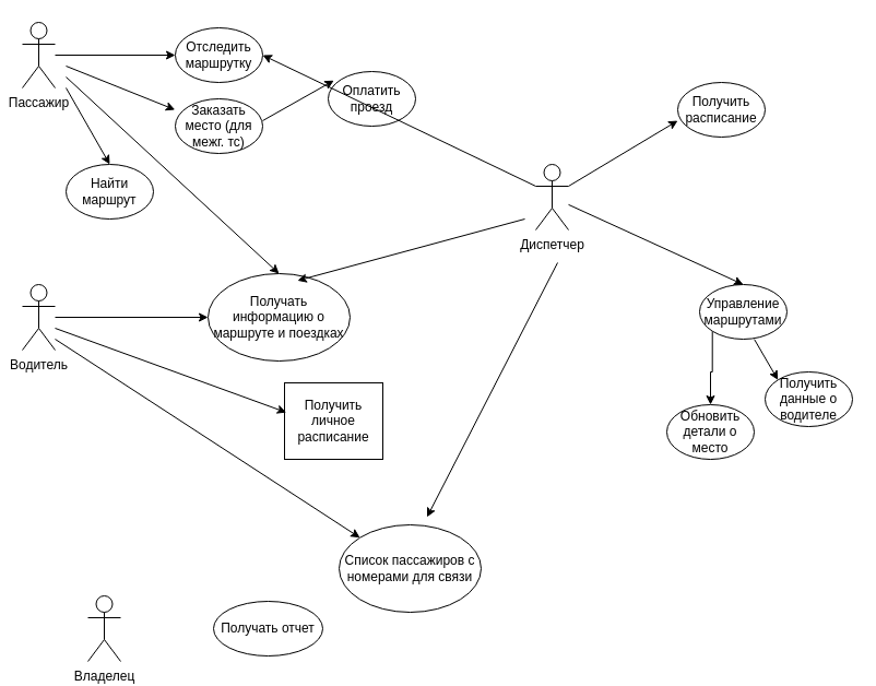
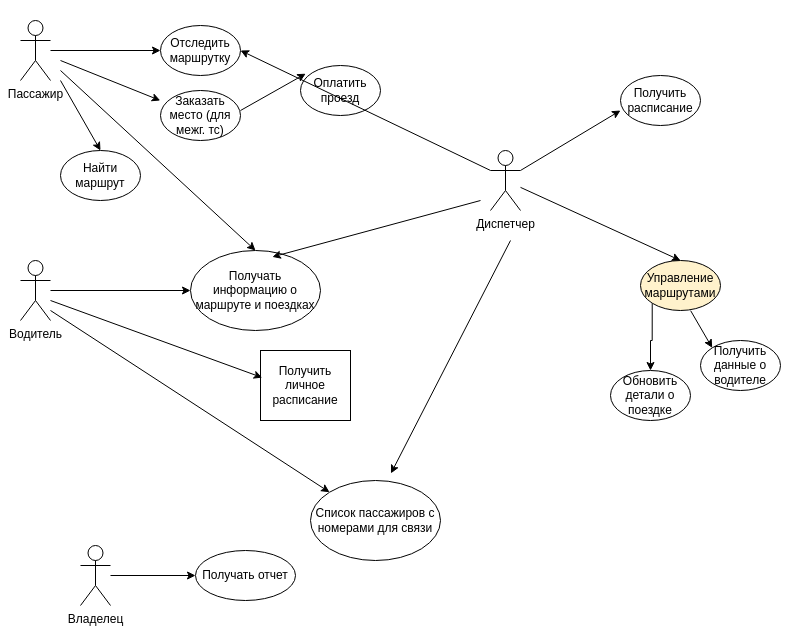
- <mxCell id="15" value="Управление маршрутами" style="ellipse;whiteSpace=wrap;html=1;" vertex="1" parent="1"><mxGeometry x="640" y="260" width="80" height="50" as="geometry" /></mxCell>
+ <mxCell id="15" value="Управление маршрутами" style="ellipse;whiteSpace=wrap;html=1;fillColor=#fff2cc;" vertex="1" parent="1"><mxGeometry x="640" y="260" width="80" height="50" as="geometry" /></mxCell>
- <mxCell id="23" value="Обновить детали о место" style="ellipse;whiteSpace=wrap;html=1;" vertex="1" parent="1"><mxGeometry x="610" y="370" width="80" height="50" as="geometry" /></mxCell>
+ <mxCell id="23" value="Обновить детали о поездке" style="ellipse;whiteSpace=wrap;html=1;" vertex="1" parent="1"><mxGeometry x="610" y="370" width="80" height="50" as="geometry" /></mxCell>
+ <mxCell id="7" value="" style="edgeStyle=orthogonalEdgeStyle;rounded=0;orthogonalLoop=1;jettySize=auto;html=1;" edge="1" parent="1" source="8" target="20"><mxGeometry relative="1" as="geometry" /></mxCell>
